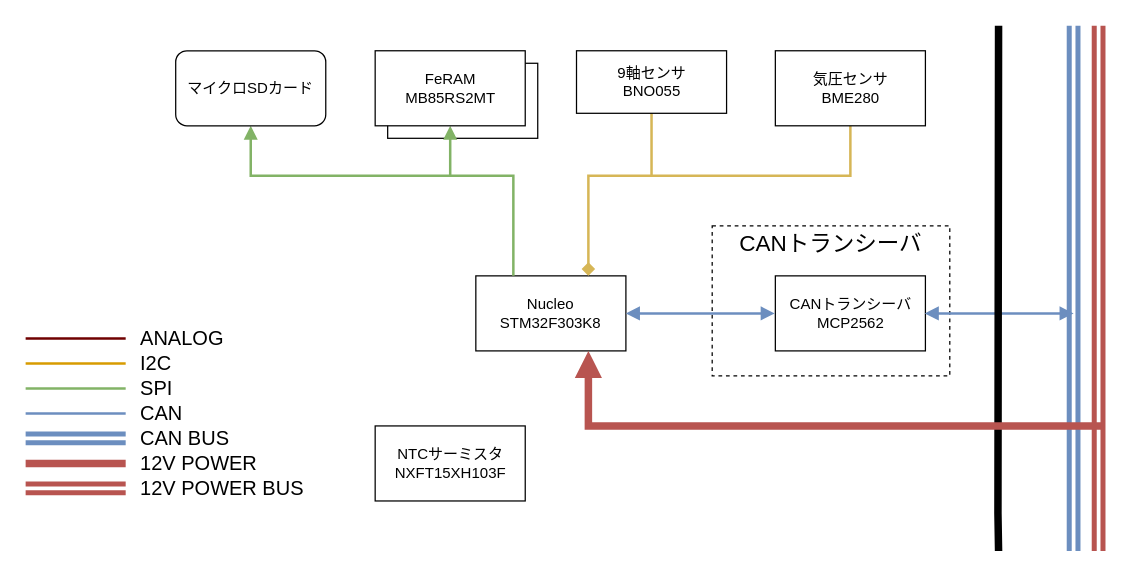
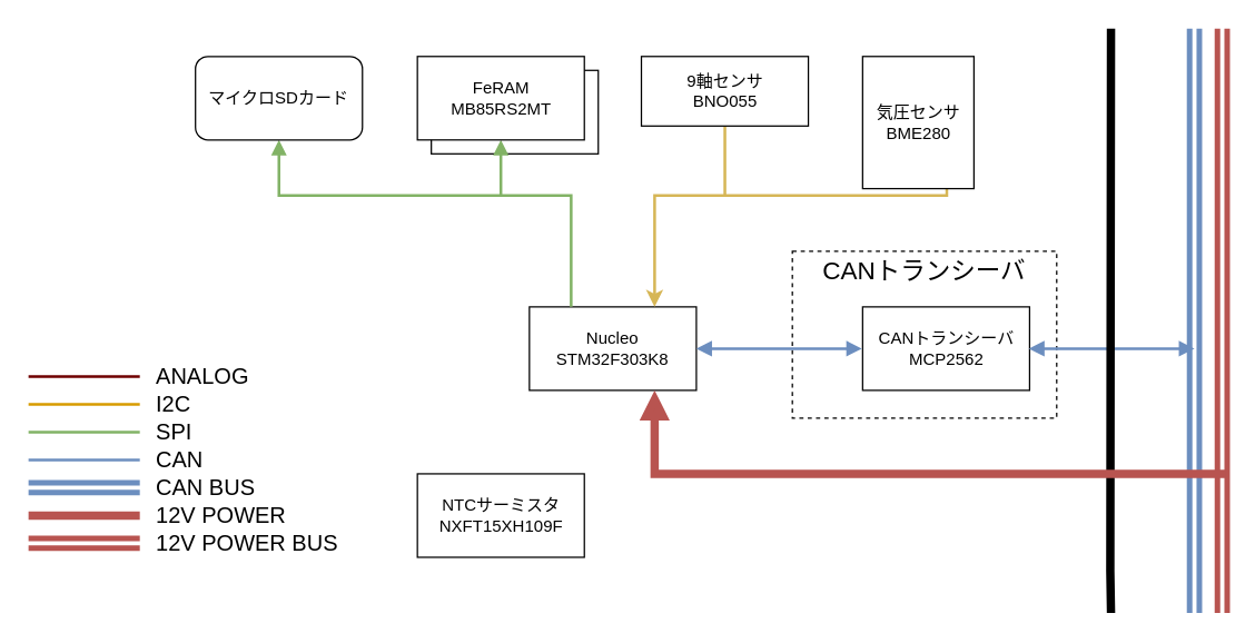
- <mxCell id="17" value="気圧センサ&lt;br&gt;BME280" style="rounded=0;whiteSpace=wrap;html=1;" vertex="1" parent="1"><mxGeometry x="619.5" y="40" width="120" height="60" as="geometry" /></mxCell>
+ <mxCell id="17" value="気圧センサ&lt;br&gt;BME280" style="rounded=0;whiteSpace=wrap;html=1;" vertex="1" parent="1"><mxGeometry x="619.5" y="40" width="80" height="95" as="geometry" /></mxCell>
- <mxCell id="14" style="edgeStyle=orthogonalEdgeStyle;rounded=0;orthogonalLoop=1;jettySize=auto;html=1;entryX=0.75;entryY=0;entryDx=0;entryDy=0;fillColor=#fff2cc;strokeColor=#d6b656;strokeWidth=2;endArrow=diamond;" edge="1" parent="1" source="15" target="4"><mxGeometry relative="1" as="geometry"><Array as="points"><mxPoint x="521" y="140" /><mxPoint x="470" y="140" /></Array></mxGeometry></mxCell>
+ <mxCell id="14" style="edgeStyle=orthogonalEdgeStyle;rounded=0;orthogonalLoop=1;jettySize=auto;html=1;entryX=0.75;entryY=0;entryDx=0;entryDy=0;fillColor=#fff2cc;strokeColor=#d6b656;strokeWidth=2;" edge="1" parent="1" source="15" target="4"><mxGeometry relative="1" as="geometry"><Array as="points"><mxPoint x="521" y="140" /><mxPoint x="470" y="140" /></Array></mxGeometry></mxCell>
- <mxCell id="20" value="NTCサーミスタ&lt;br&gt;NXFT15XH103F" style="rounded=0;whiteSpace=wrap;html=1;" vertex="1" parent="1"><mxGeometry x="299.5" y="340" width="120" height="60" as="geometry" /></mxCell>
+ <mxCell id="20" value="NTCサーミスタ&lt;br&gt;NXFT15XH109F" style="rounded=0;whiteSpace=wrap;html=1;" vertex="1" parent="1"><mxGeometry x="299.5" y="340" width="120" height="60" as="geometry" /></mxCell>
